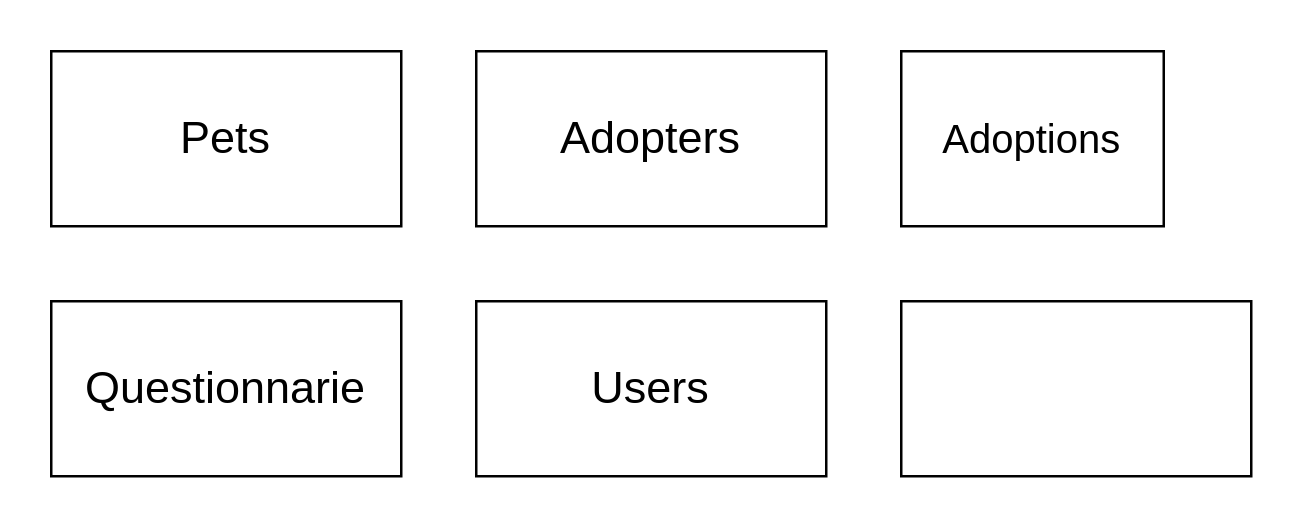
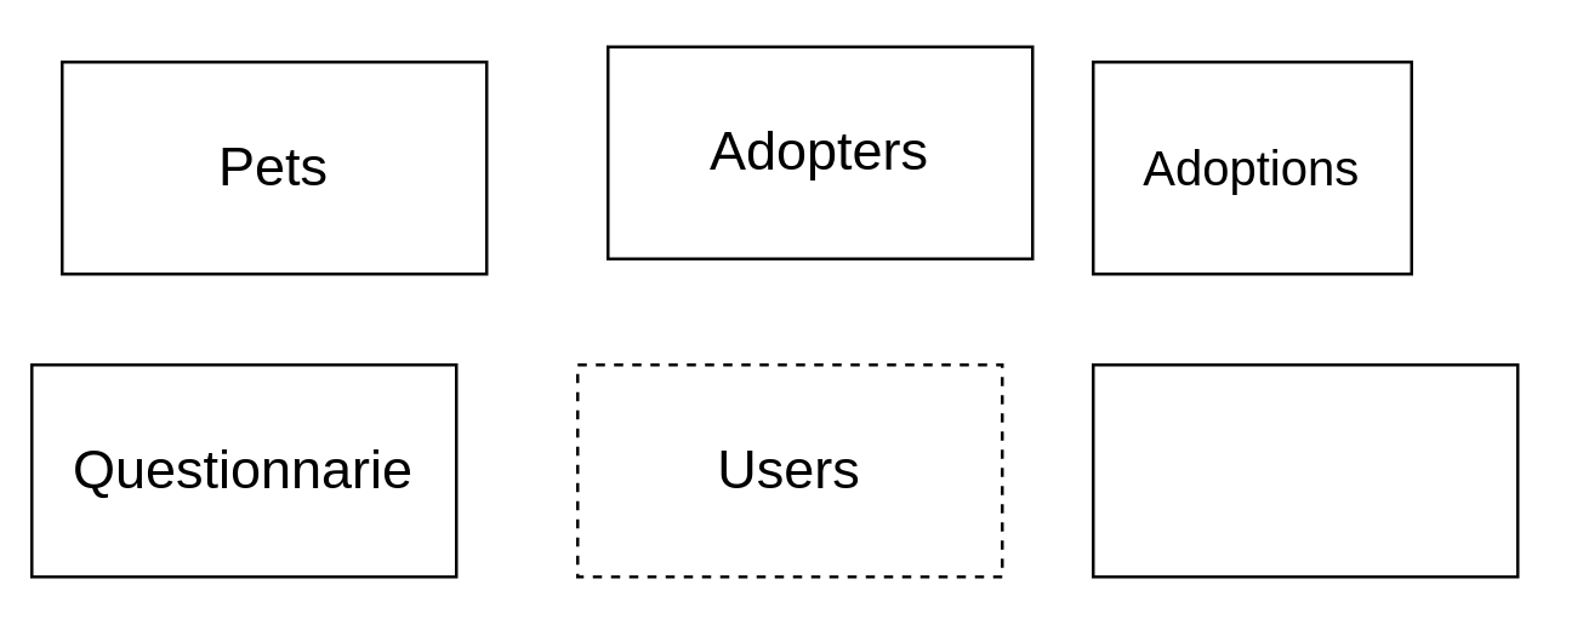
- <mxCell id="3" value="&lt;font style=&quot;font-size: 18px;&quot;&gt;Adopters&lt;/font&gt;" style="whiteSpace=wrap;html=1;" vertex="1" parent="1"><mxGeometry x="190" y="20" width="140" height="70" as="geometry" /></mxCell>
+ <mxCell id="3" value="&lt;font style=&quot;font-size: 18px;&quot;&gt;Adopters&lt;/font&gt;" style="whiteSpace=wrap;html=1;" vertex="1" parent="1"><mxGeometry x="200" y="15" width="140" height="70" as="geometry" /></mxCell>
- <mxCell id="5" value="&lt;font style=&quot;font-size: 18px;&quot;&gt;Questionnarie&lt;/font&gt;" style="whiteSpace=wrap;html=1;" vertex="1" parent="1"><mxGeometry x="20" y="120" width="140" height="70" as="geometry" /></mxCell>
+ <mxCell id="5" value="&lt;font style=&quot;font-size: 18px;&quot;&gt;Questionnarie&lt;/font&gt;" style="whiteSpace=wrap;html=1;" vertex="1" parent="1"><mxGeometry x="10" y="120" width="140" height="70" as="geometry" /></mxCell>
- <mxCell id="6" value="&lt;font style=&quot;font-size: 18px;&quot;&gt;Users&lt;/font&gt;" style="whiteSpace=wrap;html=1;" vertex="1" parent="1"><mxGeometry x="190" y="120" width="140" height="70" as="geometry" /></mxCell>
+ <mxCell id="6" value="&lt;font style=&quot;font-size: 18px;&quot;&gt;Users&lt;/font&gt;" style="whiteSpace=wrap;html=1;dashed=1;" vertex="1" parent="1"><mxGeometry x="190" y="120" width="140" height="70" as="geometry" /></mxCell>
